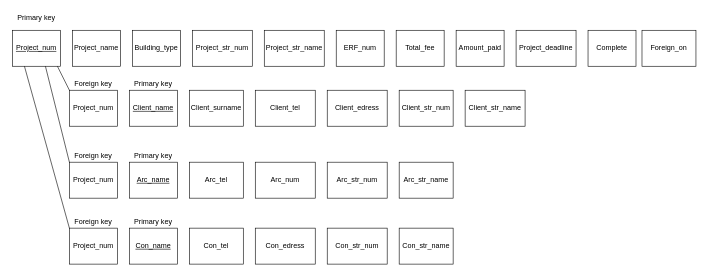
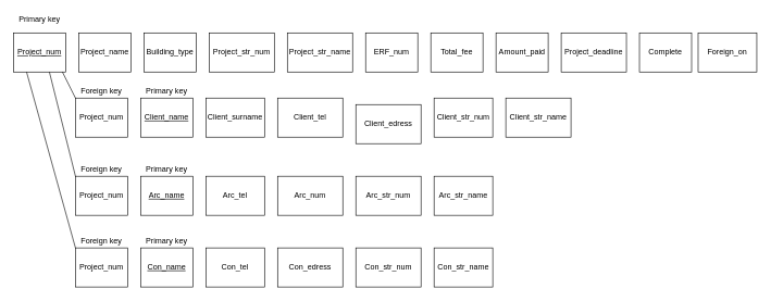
- <mxCell id="19" value="Client_edress" style="rounded=0;whiteSpace=wrap;html=1;" parent="1" vertex="1"><mxGeometry x="545" y="150" width="100" height="60" as="geometry" /></mxCell>
+ <mxCell id="19" value="Client_edress" style="rounded=0;whiteSpace=wrap;html=1;" parent="1" vertex="1"><mxGeometry x="545" y="160" width="100" height="60" as="geometry" /></mxCell>
